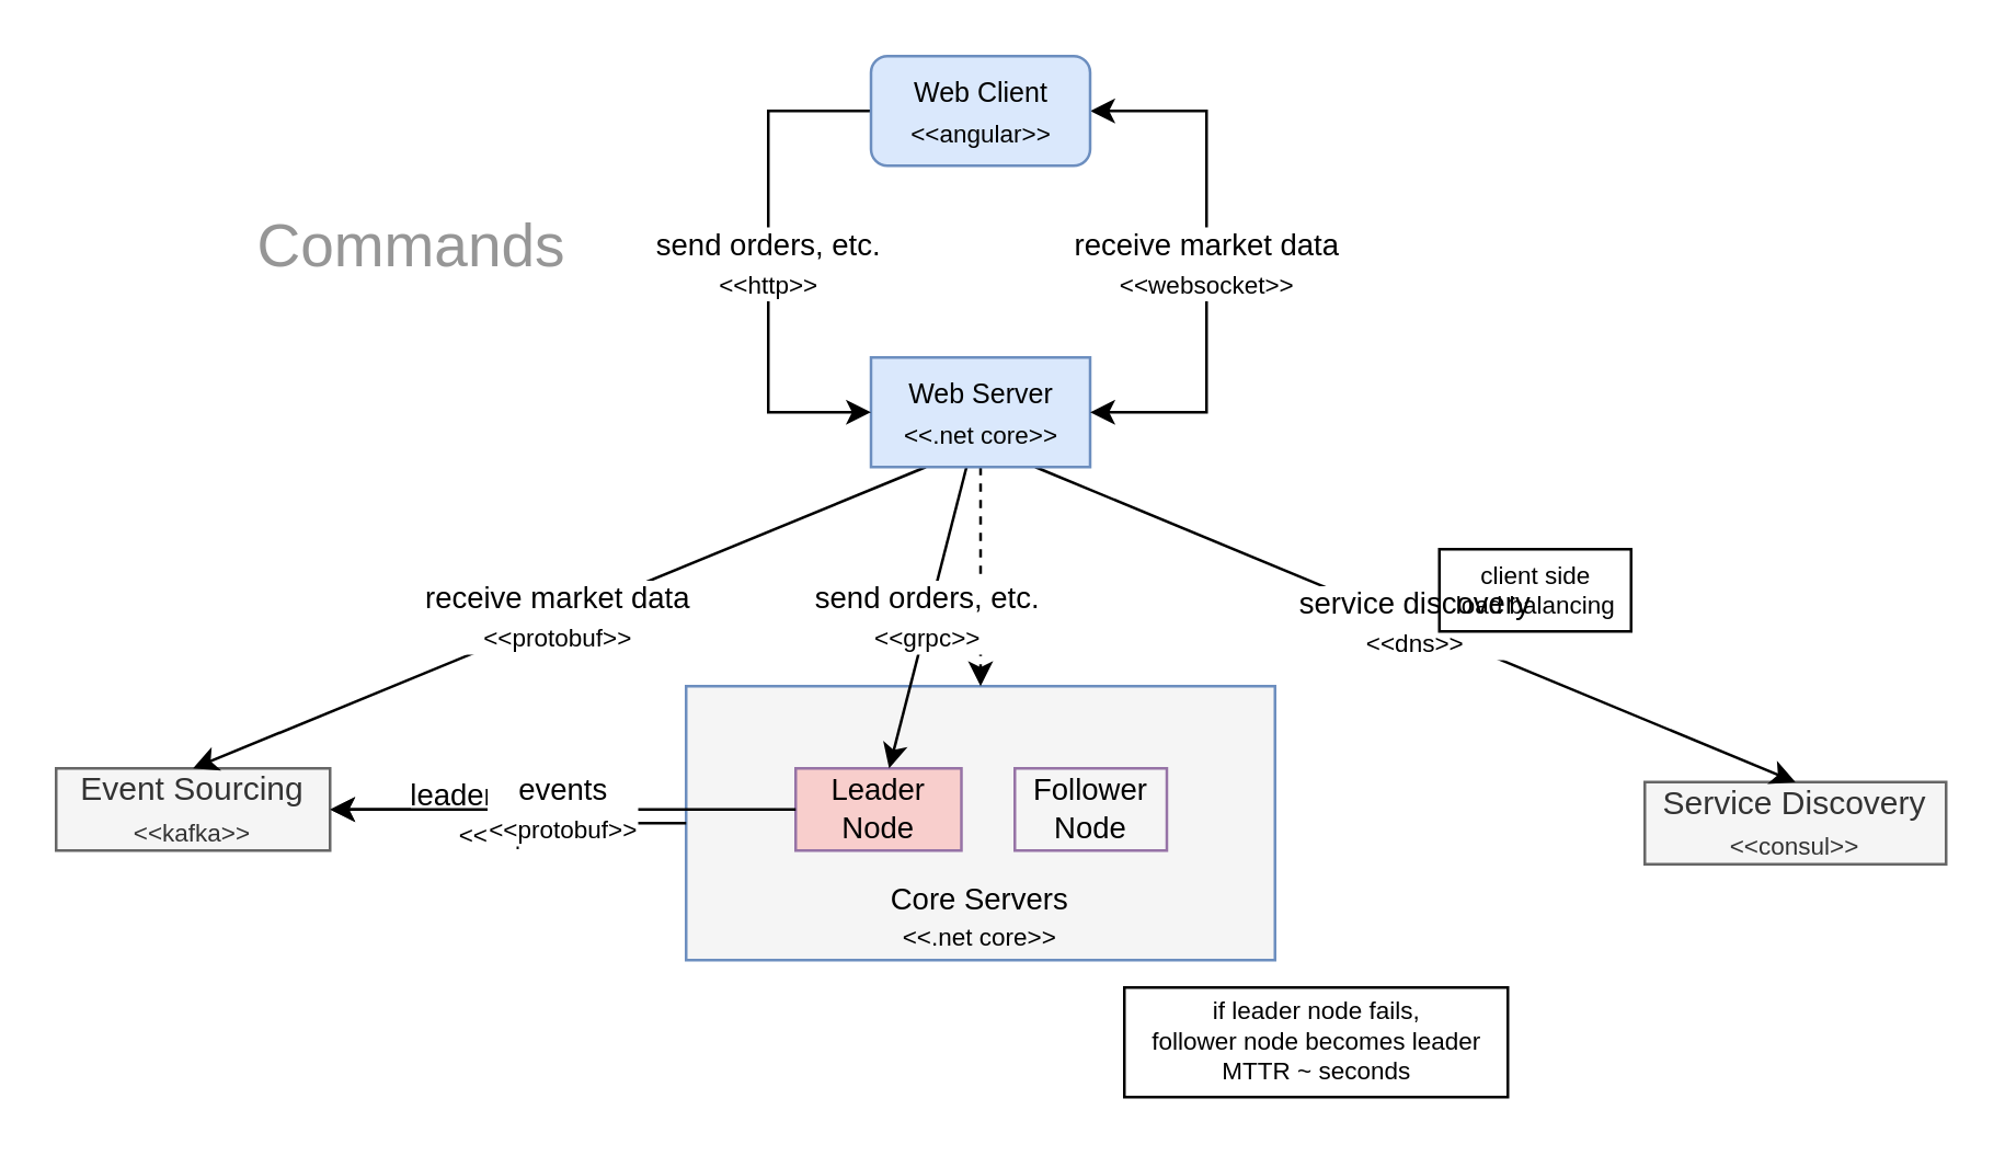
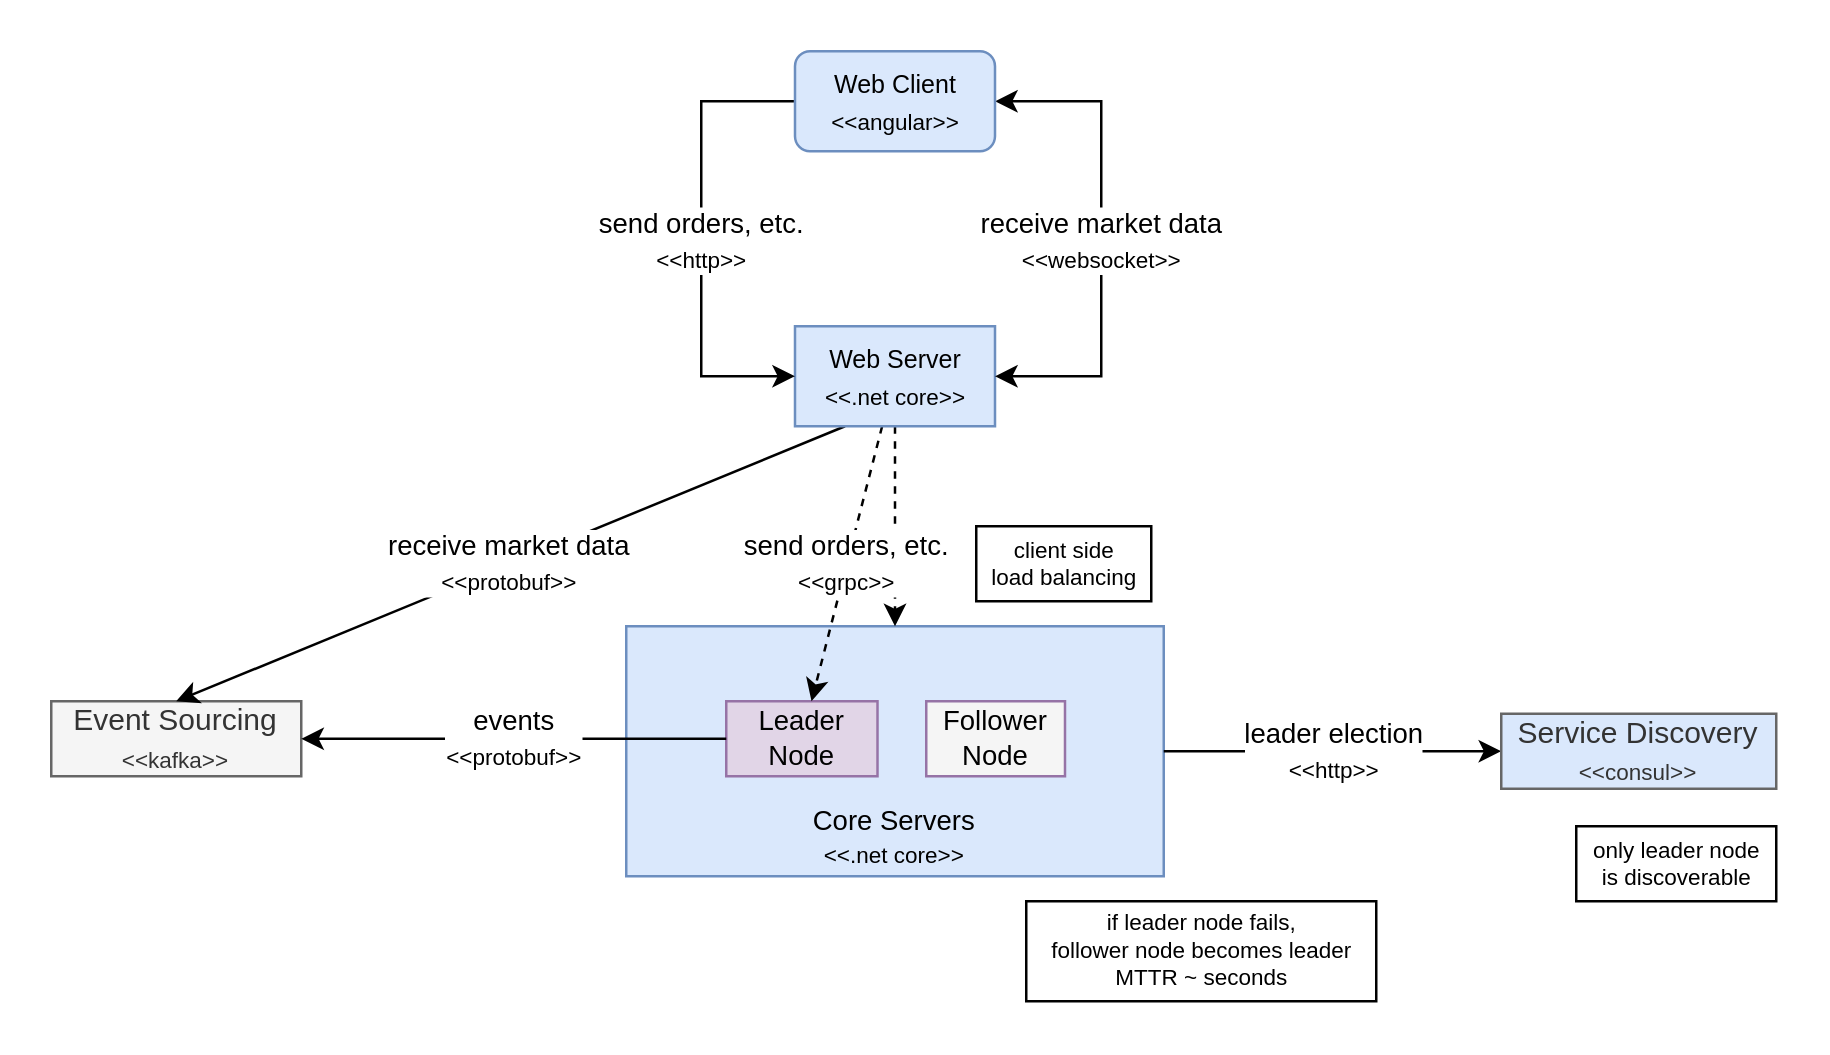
- <mxCell id="20" value="Commands" style="text;html=1;strokeColor=none;fillColor=none;align=center;verticalAlign=middle;whiteSpace=wrap;rounded=0;fontSize=22;fontColor=#969696;" vertex="1" parent="1"><mxGeometry x="130" y="80" width="40" height="20" as="geometry" /></mxCell>
- <mxCell id="9" value="send orders, etc.&lt;br&gt;&lt;font style=&quot;font-size: 9px&quot;&gt;&amp;lt;&amp;lt;grpc&amp;gt;&amp;gt;&lt;/font&gt;" style="rounded=0;orthogonalLoop=1;jettySize=auto;html=1;startArrow=none;startFill=0;" edge="1" parent="1" source="12" target="5"><mxGeometry relative="1" as="geometry" /></mxCell>
+ <mxCell id="9" value="send orders, etc.&lt;br&gt;&lt;font style=&quot;font-size: 9px&quot;&gt;&amp;lt;&amp;lt;grpc&amp;gt;&amp;gt;&lt;/font&gt;" style="rounded=0;orthogonalLoop=1;jettySize=auto;html=1;startArrow=none;startFill=0;dashed=1;" edge="1" parent="1" source="12" target="5"><mxGeometry relative="1" as="geometry" /></mxCell>
- <mxCell id="10" value="service discovery&lt;br&gt;&lt;font style=&quot;font-size: 9px&quot;&gt;&amp;lt;&amp;lt;dns&amp;gt;&amp;gt;&lt;/font&gt;" style="rounded=0;orthogonalLoop=1;jettySize=auto;html=1;exitX=0.75;exitY=1;exitDx=0;exitDy=0;entryX=0.5;entryY=0;entryDx=0;entryDy=0;startArrow=none;startFill=0;" edge="1" parent="1" source="12" target="8"><mxGeometry relative="1" as="geometry" /></mxCell>
- <mxCell id="17" value="client side&lt;br&gt;load balancing" style="text;html=1;align=center;verticalAlign=middle;resizable=0;points=[];;autosize=1;fontSize=9;strokeColor=#000000;" vertex="1" parent="1"><mxGeometry x="525" y="200" width="70" height="30" as="geometry" /></mxCell>
+ <mxCell id="17" value="client side&lt;br&gt;load balancing" style="text;html=1;align=center;verticalAlign=middle;resizable=0;points=[];;autosize=1;fontSize=9;strokeColor=#000000;" vertex="1" parent="1"><mxGeometry x="390" y="210" width="70" height="30" as="geometry" /></mxCell>
- <mxCell id="5" value="Leader&lt;br&gt;Node" style="rounded=0;whiteSpace=wrap;html=1;fontSize=11;align=center;fillColor=#f8cecc;strokeColor=#9673a6;" vertex="1" parent="1"><mxGeometry x="290" y="280" width="60.5" height="30" as="geometry" /></mxCell>
+ <mxCell id="5" value="Leader&lt;br&gt;Node" style="rounded=0;whiteSpace=wrap;html=1;fontSize=11;align=center;fillColor=#e1d5e7;strokeColor=#9673a6;" vertex="1" parent="1"><mxGeometry x="290" y="280" width="60.5" height="30" as="geometry" /></mxCell>
- <mxCell id="4" value="leader election&lt;br&gt;&lt;font style=&quot;font-size: 9px&quot;&gt;&amp;lt;&amp;lt;http&amp;gt;&amp;gt;&lt;/font&gt;" style="edgeStyle=orthogonalEdgeStyle;rounded=0;orthogonalLoop=1;jettySize=auto;html=1;" edge="1" parent="1" source="2" target="7"><mxGeometry relative="1" as="geometry" /></mxCell>
+ <mxCell id="4" value="leader election&lt;br&gt;&lt;font style=&quot;font-size: 9px&quot;&gt;&amp;lt;&amp;lt;http&amp;gt;&amp;gt;&lt;/font&gt;" style="edgeStyle=orthogonalEdgeStyle;rounded=0;orthogonalLoop=1;jettySize=auto;html=1;" edge="1" parent="1" source="2" target="8"><mxGeometry relative="1" as="geometry" /></mxCell>
- <mxCell id="2" value="&lt;div style=&quot;font-size: 11px&quot;&gt;Core Servers&lt;/div&gt;&lt;div&gt;&lt;font style=&quot;font-size: 9px&quot;&gt;&amp;lt;&amp;lt;.net core&amp;gt;&amp;gt;&lt;/font&gt;&lt;/div&gt;" style="rounded=0;whiteSpace=wrap;html=1;verticalAlign=bottom;align=center;fontSize=11;fillColor=#f5f5f5;strokeColor=#6c8ebf;" vertex="1" parent="1"><mxGeometry x="250" y="250" width="215" height="100" as="geometry" /></mxCell>
+ <mxCell id="2" value="&lt;div style=&quot;font-size: 11px&quot;&gt;Core Servers&lt;/div&gt;&lt;div&gt;&lt;font style=&quot;font-size: 9px&quot;&gt;&amp;lt;&amp;lt;.net core&amp;gt;&amp;gt;&lt;/font&gt;&lt;/div&gt;" style="rounded=0;whiteSpace=wrap;html=1;verticalAlign=bottom;align=center;fontSize=11;fillColor=#dae8fc;strokeColor=#6c8ebf;" vertex="1" parent="1"><mxGeometry x="250" y="250" width="215" height="100" as="geometry" /></mxCell>
- <mxCell id="8" value="&lt;div&gt;Service Discovery&lt;/div&gt;&lt;div&gt;&lt;font style=&quot;font-size: 9px&quot;&gt;&amp;lt;&amp;lt;consul&amp;gt;&amp;gt;&lt;/font&gt;&lt;br&gt;&lt;/div&gt;" style="rounded=0;whiteSpace=wrap;html=1;fillColor=#f5f5f5;strokeColor=#666666;fontColor=#333333;" vertex="1" parent="1"><mxGeometry x="600" y="285" width="110" height="30" as="geometry" /></mxCell>
+ <mxCell id="8" value="&lt;div&gt;Service Discovery&lt;/div&gt;&lt;div&gt;&lt;font style=&quot;font-size: 9px&quot;&gt;&amp;lt;&amp;lt;consul&amp;gt;&amp;gt;&lt;/font&gt;&lt;br&gt;&lt;/div&gt;" style="rounded=0;whiteSpace=wrap;html=1;fillColor=#dae8fc;strokeColor=#666666;fontColor=#333333;" vertex="1" parent="1"><mxGeometry x="600" y="285" width="110" height="30" as="geometry" /></mxCell>
+ <mxCell id="18" value="only leader node&lt;br&gt;is discoverable" style="text;html=1;align=center;verticalAlign=middle;resizable=0;points=[];;autosize=1;fontSize=9;strokeColor=#000000;" vertex="1" parent="1"><mxGeometry x="630" y="330" width="80" height="30" as="geometry" /></mxCell>
